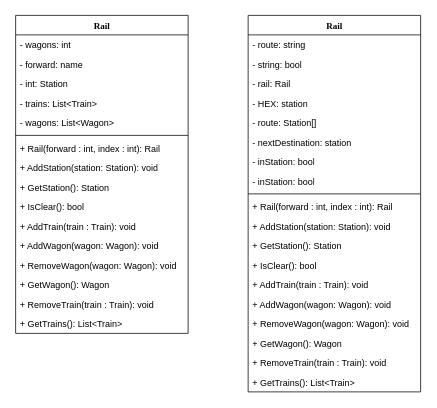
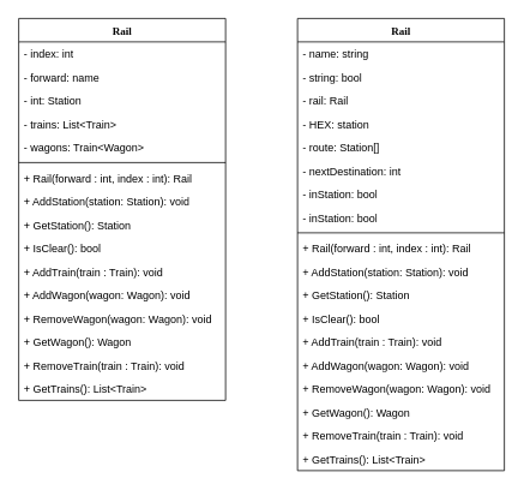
- <mxCell id="3" value="- wagons: int" style="text;html=1;strokeColor=none;fillColor=none;align=left;verticalAlign=top;spacingLeft=4;spacingRight=4;whiteSpace=wrap;overflow=hidden;rotatable=0;points=[[0,0.5],[1,0.5]];portConstraint=eastwest;" parent="2" vertex="1"><mxGeometry y="26" width="230" height="26" as="geometry" /></mxCell>
+ <mxCell id="3" value="- index: int" style="text;html=1;strokeColor=none;fillColor=none;align=left;verticalAlign=top;spacingLeft=4;spacingRight=4;whiteSpace=wrap;overflow=hidden;rotatable=0;points=[[0,0.5],[1,0.5]];portConstraint=eastwest;" parent="2" vertex="1"><mxGeometry y="26" width="230" height="26" as="geometry" /></mxCell>
- <mxCell id="20" value="- route: string" style="text;html=1;strokeColor=none;fillColor=none;align=left;verticalAlign=top;spacingLeft=4;spacingRight=4;whiteSpace=wrap;overflow=hidden;rotatable=0;points=[[0,0.5],[1,0.5]];portConstraint=eastwest;" vertex="1" parent="19"><mxGeometry y="26" width="230" height="26" as="geometry" /></mxCell>
+ <mxCell id="20" value="- name: string" style="text;html=1;strokeColor=none;fillColor=none;align=left;verticalAlign=top;spacingLeft=4;spacingRight=4;whiteSpace=wrap;overflow=hidden;rotatable=0;points=[[0,0.5],[1,0.5]];portConstraint=eastwest;" vertex="1" parent="19"><mxGeometry y="26" width="230" height="26" as="geometry" /></mxCell>
- <mxCell id="7" value="- wagons: List&amp;lt;Wagon&amp;gt;" style="text;html=1;strokeColor=none;fillColor=none;align=left;verticalAlign=top;spacingLeft=4;spacingRight=4;whiteSpace=wrap;overflow=hidden;rotatable=0;points=[[0,0.5],[1,0.5]];portConstraint=eastwest;" vertex="1" parent="2"><mxGeometry y="130" width="230" height="26" as="geometry" /></mxCell>
+ <mxCell id="7" value="- wagons: Train&amp;lt;Wagon&amp;gt;" style="text;html=1;strokeColor=none;fillColor=none;align=left;verticalAlign=top;spacingLeft=4;spacingRight=4;whiteSpace=wrap;overflow=hidden;rotatable=0;points=[[0,0.5],[1,0.5]];portConstraint=eastwest;" vertex="1" parent="2"><mxGeometry y="130" width="230" height="26" as="geometry" /></mxCell>
- <mxCell id="25" value="- nextDestination: station" style="text;html=1;strokeColor=none;fillColor=none;align=left;verticalAlign=top;spacingLeft=4;spacingRight=4;whiteSpace=wrap;overflow=hidden;rotatable=0;points=[[0,0.5],[1,0.5]];portConstraint=eastwest;" vertex="1" parent="19"><mxGeometry y="156" width="230" height="26" as="geometry" /></mxCell>
+ <mxCell id="25" value="- nextDestination: int" style="text;html=1;strokeColor=none;fillColor=none;align=left;verticalAlign=top;spacingLeft=4;spacingRight=4;whiteSpace=wrap;overflow=hidden;rotatable=0;points=[[0,0.5],[1,0.5]];portConstraint=eastwest;" vertex="1" parent="19"><mxGeometry y="156" width="230" height="26" as="geometry" /></mxCell>
